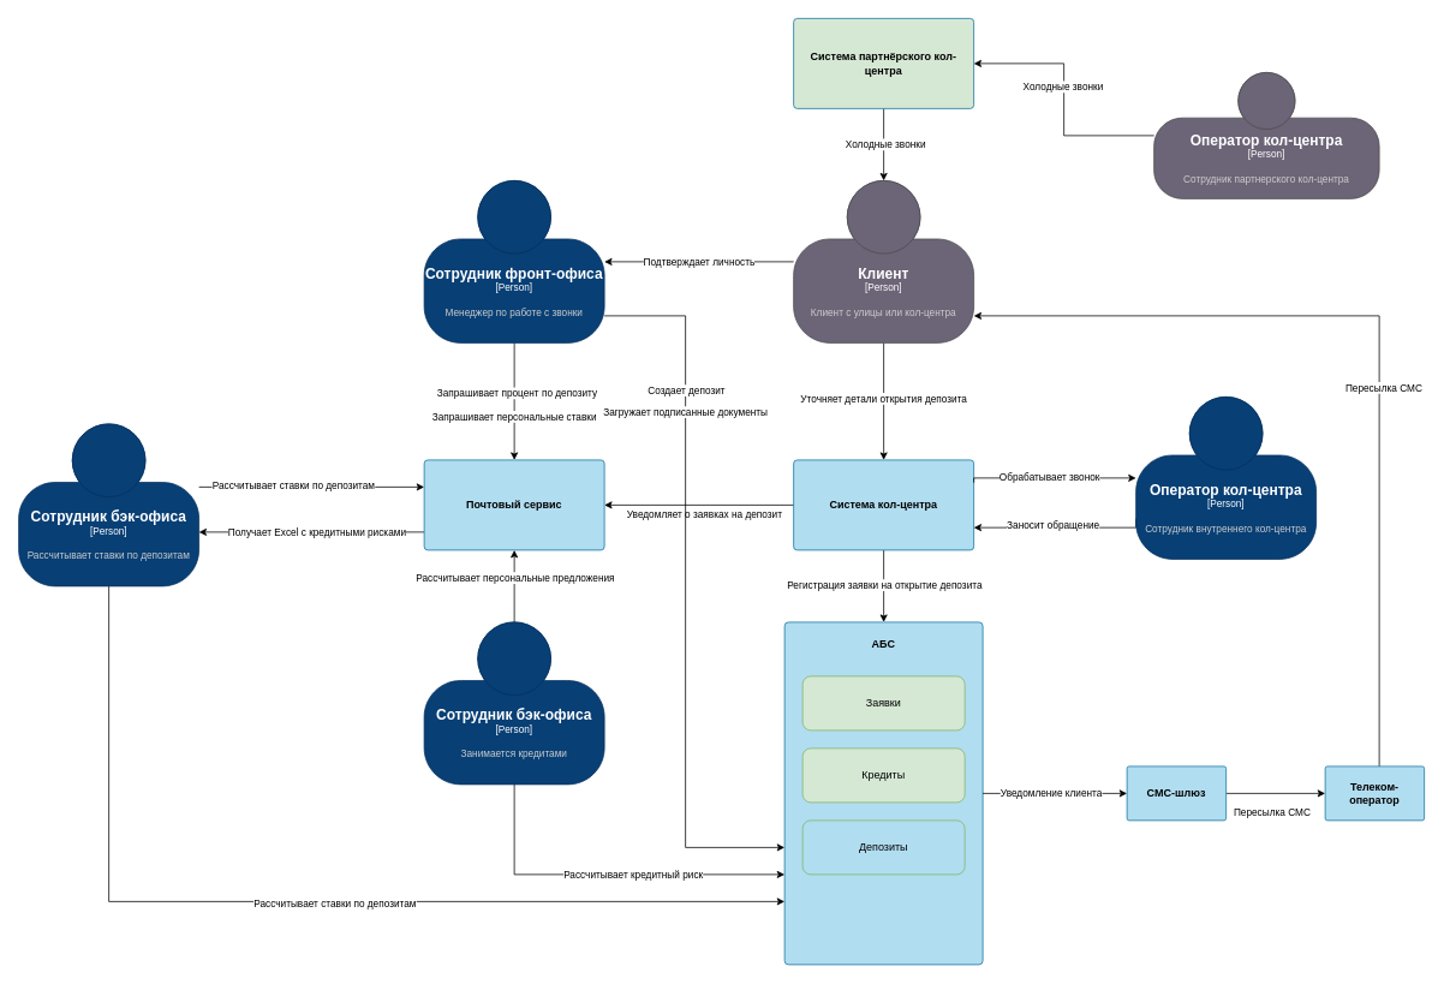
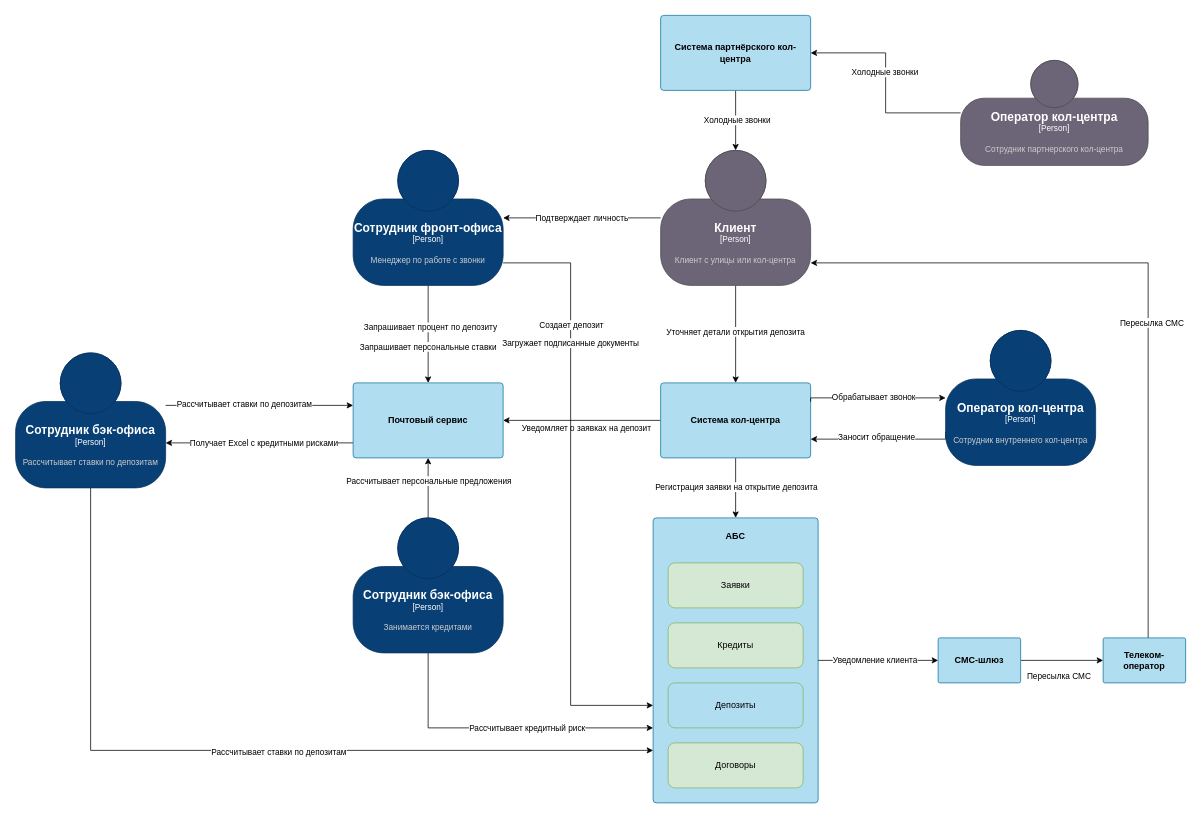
- <mxCell id="57" value="Система партнёрского кол-центра" style="rounded=1;whiteSpace=wrap;html=1;fillColor=#d5e8d4;strokeColor=#10739e;fontStyle=1;arcSize=4;" parent="1" vertex="1"><mxGeometry x="880" y="20" width="200" height="100" as="geometry" /></mxCell>
+ <mxCell id="57" value="Система партнёрского кол-центра" style="rounded=1;whiteSpace=wrap;html=1;fillColor=#b1ddf0;strokeColor=#10739e;fontStyle=1;arcSize=4;" parent="1" vertex="1"><mxGeometry x="880" y="20" width="200" height="100" as="geometry" /></mxCell>
+ <mxCell id="26" value="Договоры" style="rounded=1;whiteSpace=wrap;html=1;fillColor=#d5e8d4;strokeColor=#82b366;" parent="20" vertex="1"><mxGeometry x="20" y="300" width="180" height="60" as="geometry" /></mxCell>
